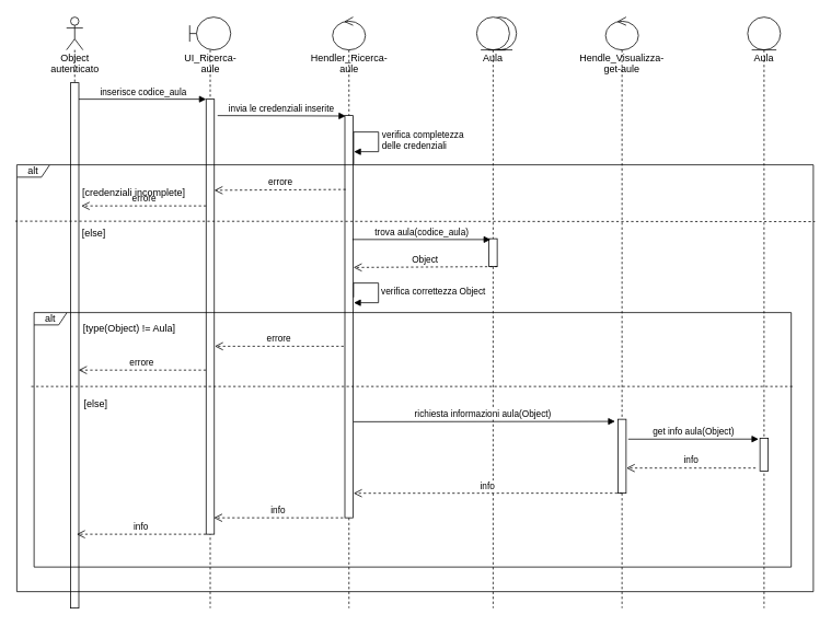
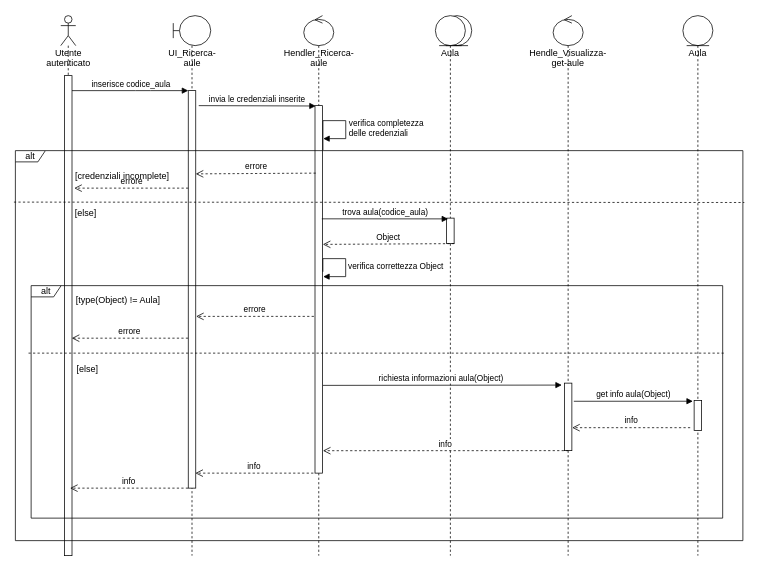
- <mxCell id="10" value="Object autenticato" style="shape=umlLifeline;participant=umlActor;perimeter=lifelinePerimeter;whiteSpace=wrap;html=1;container=1;collapsible=0;recursiveResize=0;verticalAlign=top;spacingTop=36;outlineConnect=0;" vertex="1" parent="1"><mxGeometry x="80.5" y="20" width="20" height="720" as="geometry" /></mxCell>
+ <mxCell id="10" value="Utente autenticato" style="shape=umlLifeline;participant=umlActor;perimeter=lifelinePerimeter;whiteSpace=wrap;html=1;container=1;collapsible=0;recursiveResize=0;verticalAlign=top;spacingTop=36;outlineConnect=0;" vertex="1" parent="1"><mxGeometry x="80.5" y="20" width="20" height="720" as="geometry" /></mxCell>
